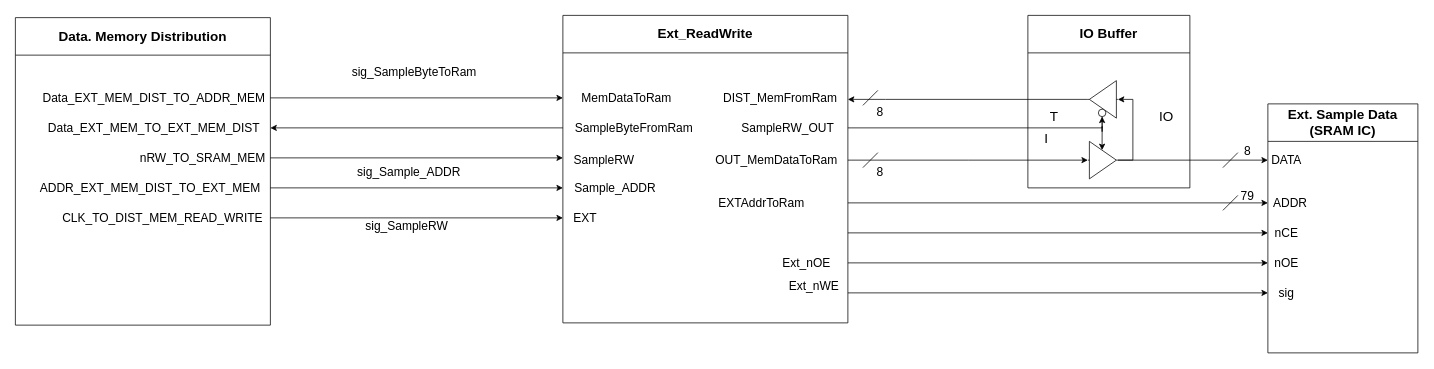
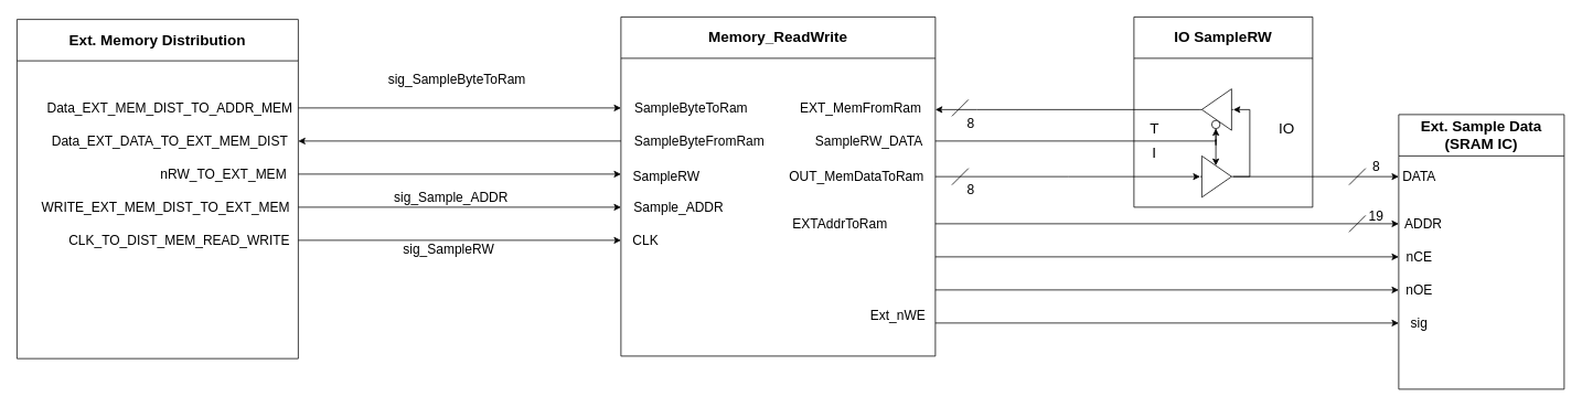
- <mxCell id="22" value="&lt;font style=&quot;font-size: 18px;&quot;&gt;Ext_ReadWrite&lt;br&gt;&lt;/font&gt;" style="swimlane;whiteSpace=wrap;html=1;startSize=50;" vertex="1" parent="1"><mxGeometry x="750" y="20" width="380" height="410" as="geometry" /></mxCell>
+ <mxCell id="22" value="&lt;font style=&quot;font-size: 18px;&quot;&gt;Memory_ReadWrite&lt;br&gt;&lt;/font&gt;" style="swimlane;whiteSpace=wrap;html=1;startSize=50;" vertex="1" parent="1"><mxGeometry x="750" y="20" width="380" height="410" as="geometry" /></mxCell>
- <mxCell id="34" value="&lt;span style=&quot;font-size: 18px;&quot;&gt;IO Buffer&lt;/span&gt;" style="swimlane;whiteSpace=wrap;html=1;startSize=50;" vertex="1" parent="1"><mxGeometry x="1370" y="20" width="216" height="230" as="geometry" /></mxCell>
+ <mxCell id="34" value="&lt;span style=&quot;font-size: 18px;&quot;&gt;IO SampleRW&lt;/span&gt;" style="swimlane;whiteSpace=wrap;html=1;startSize=50;" vertex="1" parent="1"><mxGeometry x="1370" y="20" width="216" height="230" as="geometry" /></mxCell>
- <mxCell id="46" value="&lt;font style=&quot;font-size: 18px;&quot;&gt;Data. Memory Distribution&lt;/font&gt;" style="swimlane;whiteSpace=wrap;html=1;startSize=50;" vertex="1" parent="1"><mxGeometry x="20" y="23" width="340" height="410" as="geometry" /></mxCell>
+ <mxCell id="46" value="&lt;font style=&quot;font-size: 18px;&quot;&gt;Ext. Memory Distribution&lt;/font&gt;" style="swimlane;whiteSpace=wrap;html=1;startSize=50;" vertex="1" parent="1"><mxGeometry x="20" y="23" width="340" height="410" as="geometry" /></mxCell>
- <mxCell id="23" value="&lt;font style=&quot;font-size: 16px;&quot;&gt;MemDataToRam&lt;/font&gt;" style="text;html=1;align=center;verticalAlign=middle;whiteSpace=wrap;rounded=0;" vertex="1" parent="22"><mxGeometry x="10" y="100" width="150" height="20" as="geometry" /></mxCell>
+ <mxCell id="23" value="&lt;font style=&quot;font-size: 16px;&quot;&gt;SampleByteToRam&lt;/font&gt;" style="text;html=1;align=center;verticalAlign=middle;whiteSpace=wrap;rounded=0;" vertex="1" parent="22"><mxGeometry x="10" y="100" width="150" height="20" as="geometry" /></mxCell>
- <mxCell id="30" value="&lt;font style=&quot;font-size: 16px;&quot;&gt;DIST_MemFromRam&lt;/font&gt;" style="text;html=1;align=center;verticalAlign=middle;whiteSpace=wrap;rounded=0;" vertex="1" parent="22"><mxGeometry x="210" y="100" width="160" height="20" as="geometry" /></mxCell>
+ <mxCell id="30" value="&lt;font style=&quot;font-size: 16px;&quot;&gt;EXT_MemFromRam&lt;/font&gt;" style="text;html=1;align=center;verticalAlign=middle;whiteSpace=wrap;rounded=0;" vertex="1" parent="22"><mxGeometry x="210" y="100" width="160" height="20" as="geometry" /></mxCell>
- <mxCell id="35" value="&lt;font style=&quot;font-size: 18px;&quot;&gt;T&lt;/font&gt;" style="text;html=1;align=center;verticalAlign=middle;whiteSpace=wrap;rounded=0;" vertex="1" parent="34"><mxGeometry x="20" y="125" width="30" height="20" as="geometry" /></mxCell>
+ <mxCell id="35" value="&lt;font style=&quot;font-size: 18px;&quot;&gt;T&lt;/font&gt;" style="text;html=1;align=center;verticalAlign=middle;whiteSpace=wrap;rounded=0;" vertex="1" parent="34"><mxGeometry x="10" y="125" width="30" height="20" as="geometry" /></mxCell>
- <mxCell id="48" value="&lt;span style=&quot;font-size: 16px;&quot;&gt;Data_EXT_MEM_TO_EXT_MEM_DIST&lt;/span&gt;" style="text;html=1;align=center;verticalAlign=middle;whiteSpace=wrap;rounded=0;" vertex="1" parent="46"><mxGeometry x="40" y="137" width="290" height="20" as="geometry" /></mxCell>
+ <mxCell id="48" value="&lt;span style=&quot;font-size: 16px;&quot;&gt;Data_EXT_DATA_TO_EXT_MEM_DIST&lt;/span&gt;" style="text;html=1;align=center;verticalAlign=middle;whiteSpace=wrap;rounded=0;" vertex="1" parent="46"><mxGeometry x="40" y="137" width="290" height="20" as="geometry" /></mxCell>
- <mxCell id="28" value="&lt;font style=&quot;font-size: 16px;&quot;&gt;SampleRW_OUT&lt;/font&gt;" style="text;html=1;align=center;verticalAlign=middle;whiteSpace=wrap;rounded=0;" vertex="1" parent="22"><mxGeometry x="230" y="140" width="140" height="20" as="geometry" /></mxCell>
+ <mxCell id="28" value="&lt;font style=&quot;font-size: 16px;&quot;&gt;SampleRW_DATA&lt;/font&gt;" style="text;html=1;align=center;verticalAlign=middle;whiteSpace=wrap;rounded=0;" vertex="1" parent="22"><mxGeometry x="230" y="140" width="140" height="20" as="geometry" /></mxCell>
- <mxCell id="49" value="&lt;span style=&quot;font-size: 16px;&quot;&gt;nRW_TO_SRAM_MEM&lt;/span&gt;" style="text;html=1;align=center;verticalAlign=middle;whiteSpace=wrap;rounded=0;" vertex="1" parent="46"><mxGeometry x="170" y="177" width="160" height="20" as="geometry" /></mxCell>
+ <mxCell id="49" value="&lt;span style=&quot;font-size: 16px;&quot;&gt;nRW_TO_EXT_MEM&lt;/span&gt;" style="text;html=1;align=center;verticalAlign=middle;whiteSpace=wrap;rounded=0;" vertex="1" parent="46"><mxGeometry x="170" y="177" width="160" height="20" as="geometry" /></mxCell>
- <mxCell id="54" value="&lt;font style=&quot;font-size: 16px;&quot;&gt;sig_Sample_ADDR&lt;/font&gt;" style="text;html=1;align=center;verticalAlign=middle;whiteSpace=wrap;rounded=0;" vertex="1" parent="1"><mxGeometry x="485" y="218" width="120" height="20" as="geometry" /></mxCell>
+ <mxCell id="54" value="&lt;font style=&quot;font-size: 16px;&quot;&gt;sig_Sample_ADDR&lt;/font&gt;" style="text;html=1;align=center;verticalAlign=middle;whiteSpace=wrap;rounded=0;" vertex="1" parent="1"><mxGeometry x="485" y="228" width="120" height="20" as="geometry" /></mxCell>
- <mxCell id="50" value="&lt;span style=&quot;font-size: 16px;&quot;&gt;ADDR_EXT_MEM_DIST_TO_EXT_MEM&lt;/span&gt;" style="text;html=1;align=center;verticalAlign=middle;whiteSpace=wrap;rounded=0;" vertex="1" parent="46"><mxGeometry x="30" y="217" width="300" height="20" as="geometry" /></mxCell>
+ <mxCell id="50" value="&lt;span style=&quot;font-size: 16px;&quot;&gt;WRITE_EXT_MEM_DIST_TO_EXT_MEM&lt;/span&gt;" style="text;html=1;align=center;verticalAlign=middle;whiteSpace=wrap;rounded=0;" vertex="1" parent="46"><mxGeometry x="30" y="217" width="300" height="20" as="geometry" /></mxCell>
- <mxCell id="39" value="&lt;font style=&quot;font-size: 16px;&quot;&gt;79&lt;/font&gt;" style="text;html=1;align=center;verticalAlign=middle;whiteSpace=wrap;rounded=0;" vertex="1" parent="1"><mxGeometry x="1650" y="250" width="26" height="20" as="geometry" /></mxCell>
+ <mxCell id="39" value="&lt;font style=&quot;font-size: 16px;&quot;&gt;19&lt;/font&gt;" style="text;html=1;align=center;verticalAlign=middle;whiteSpace=wrap;rounded=0;" vertex="1" parent="1"><mxGeometry x="1650" y="250" width="26" height="20" as="geometry" /></mxCell>
- <mxCell id="27" value="&lt;font style=&quot;font-size: 16px;&quot;&gt;EXT&lt;/font&gt;" style="text;html=1;align=center;verticalAlign=middle;whiteSpace=wrap;rounded=0;" vertex="1" parent="22"><mxGeometry x="10" y="260" width="40" height="20" as="geometry" /></mxCell>
+ <mxCell id="27" value="&lt;font style=&quot;font-size: 16px;&quot;&gt;CLK&lt;/font&gt;" style="text;html=1;align=center;verticalAlign=middle;whiteSpace=wrap;rounded=0;" vertex="1" parent="22"><mxGeometry x="10" y="260" width="40" height="20" as="geometry" /></mxCell>
- <mxCell id="32" value="&lt;font style=&quot;font-size: 16px;&quot;&gt;Ext_nOE&lt;/font&gt;" style="text;html=1;align=center;verticalAlign=middle;whiteSpace=wrap;rounded=0;" vertex="1" parent="22"><mxGeometry x="290" y="320" width="70" height="20" as="geometry" /></mxCell>
